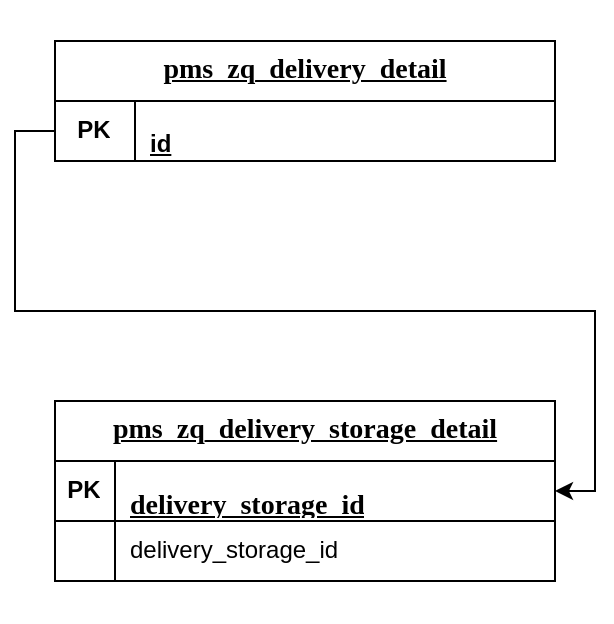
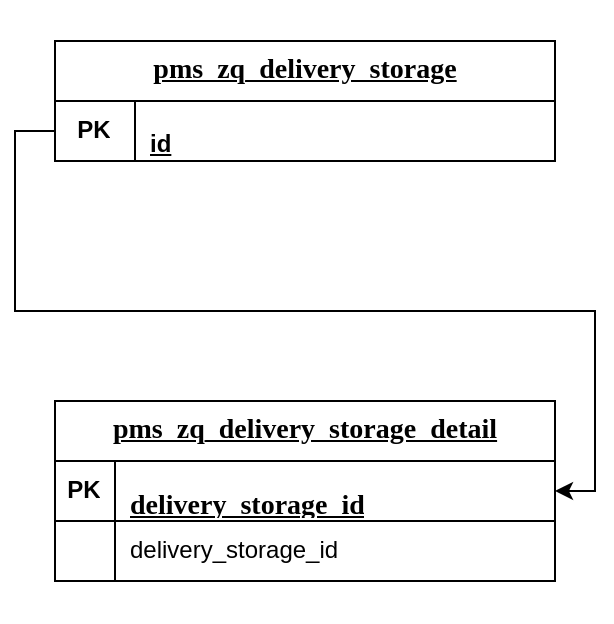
- <mxCell id="2" value="&lt;p class=&quot;MsoNormal&quot;&gt;&lt;span style=&quot;font-family: Calibri; font-size: 14px; text-align: left; text-wrap-mode: wrap; text-decoration-line: underline;&quot;&gt;pms_zq_delivery_detail&lt;/span&gt;&lt;/p&gt;" style="shape=table;startSize=30;container=1;collapsible=1;childLayout=tableLayout;fixedRows=1;rowLines=0;fontStyle=1;align=center;resizeLast=1;html=1;" vertex="1" parent="1"><mxGeometry x="20" y="20" width="250" height="60" as="geometry" /></mxCell>
+ <mxCell id="2" value="&lt;p class=&quot;MsoNormal&quot;&gt;&lt;span style=&quot;font-family: Calibri; font-size: 14px; text-align: left; text-wrap-mode: wrap; text-decoration-line: underline;&quot;&gt;pms_zq_delivery_storage&lt;/span&gt;&lt;/p&gt;" style="shape=table;startSize=30;container=1;collapsible=1;childLayout=tableLayout;fixedRows=1;rowLines=0;fontStyle=1;align=center;resizeLast=1;html=1;" vertex="1" parent="1"><mxGeometry x="20" y="20" width="250" height="60" as="geometry" /></mxCell>
